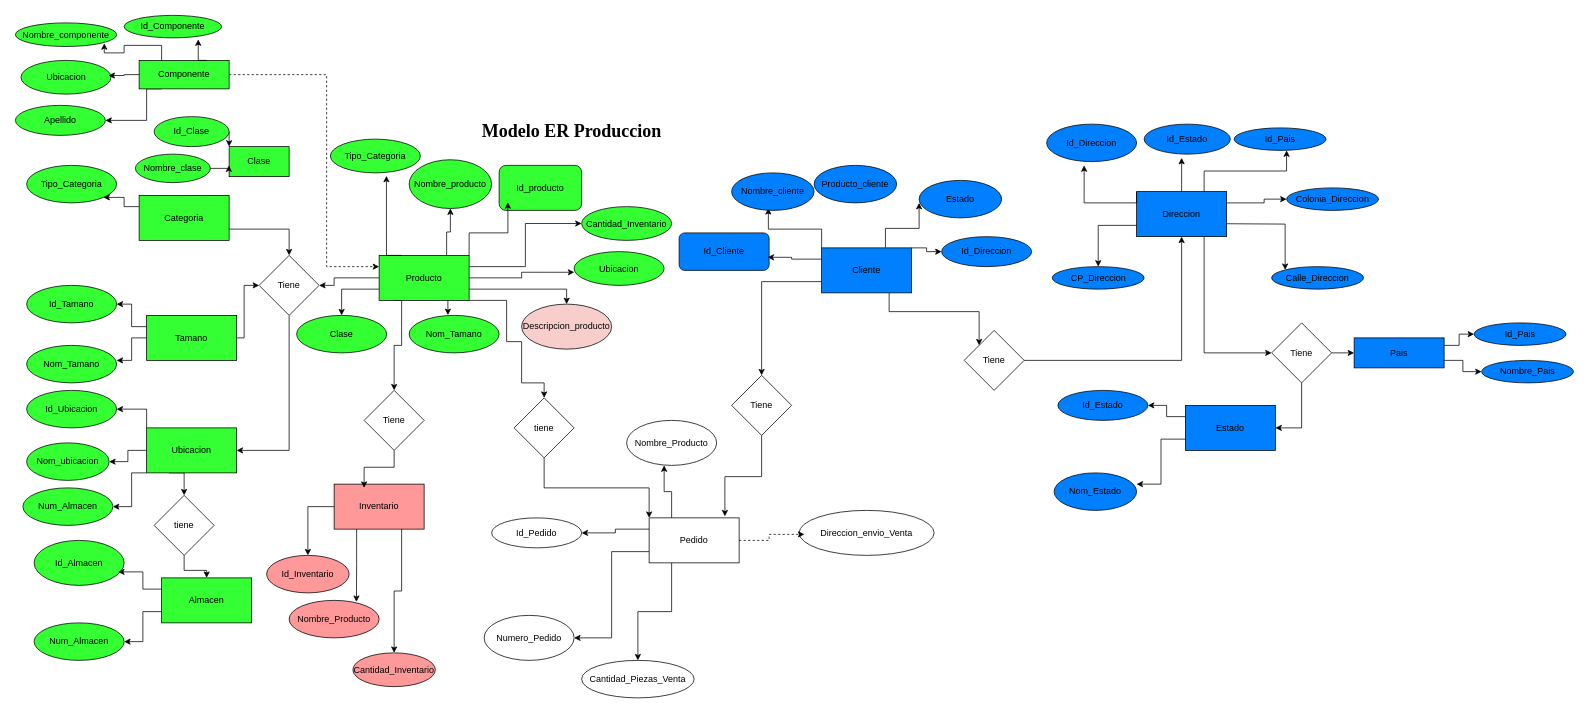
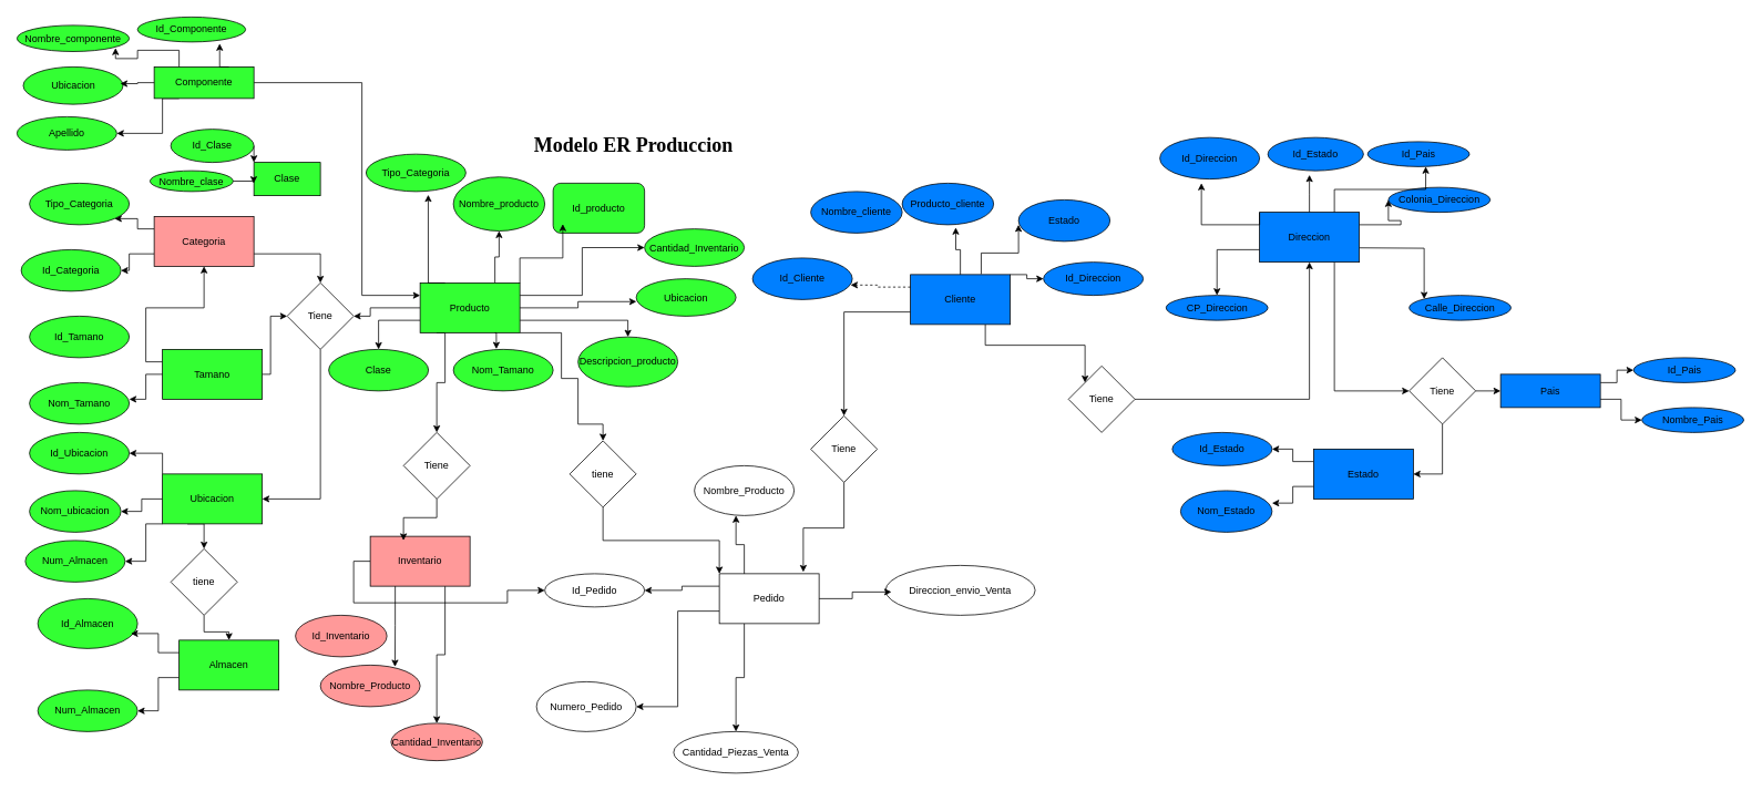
- <mxCell id="123" style="edgeStyle=orthogonalEdgeStyle;rounded=0;orthogonalLoop=1;jettySize=auto;html=1;exitX=1;exitY=0.5;exitDx=0;exitDy=0;entryX=0;entryY=0.25;entryDx=0;entryDy=0;dashed=1;" edge="1" parent="1" source="124" target="15"><mxGeometry relative="1" as="geometry"><Array as="points"><mxPoint x="435" y="99" /><mxPoint x="435" y="355" /></Array></mxGeometry></mxCell>
+ <mxCell id="123" style="edgeStyle=orthogonalEdgeStyle;rounded=0;orthogonalLoop=1;jettySize=auto;html=1;exitX=1;exitY=0.5;exitDx=0;exitDy=0;entryX=0;entryY=0.25;entryDx=0;entryDy=0;" edge="1" parent="1" source="124" target="15"><mxGeometry relative="1" as="geometry"><Array as="points"><mxPoint x="435" y="99" /><mxPoint x="435" y="355" /></Array></mxGeometry></mxCell>
- <mxCell id="119" value="Nombre_clase" style="ellipse;whiteSpace=wrap;html=1;fillColor=#33FF33;" parent="1" vertex="1"><mxGeometry x="180" y="205" width="100" height="38" as="geometry" /></mxCell>
+ <mxCell id="119" value="Nombre_clase" style="ellipse;whiteSpace=wrap;html=1;fillColor=#33FF33;" parent="1" vertex="1"><mxGeometry x="180" y="205" width="100" height="25" as="geometry" /></mxCell>
- <mxCell id="70" value="Colonia_Direccion" style="ellipse;whiteSpace=wrap;html=1;fillColor=#007FFF;" parent="1" vertex="1"><mxGeometry x="1715" y="250" width="122.5" height="30" as="geometry" /></mxCell>
+ <mxCell id="70" value="Colonia_Direccion" style="ellipse;whiteSpace=wrap;html=1;fillColor=#007FFF;" parent="1" vertex="1"><mxGeometry x="1670" y="225" width="122.5" height="30" as="geometry" /></mxCell>
- <mxCell id="29" value="Categoria" style="rounded=0;whiteSpace=wrap;html=1;fillColor=#33FF33;" parent="1" vertex="1"><mxGeometry x="185" y="260" width="120" height="60" as="geometry" /></mxCell>
+ <mxCell id="29" value="Categoria" style="rounded=0;whiteSpace=wrap;html=1;fillColor=#ff9999;" parent="1" vertex="1"><mxGeometry x="185" y="260" width="120" height="60" as="geometry" /></mxCell>
+ <mxCell id="19" style="edgeStyle=orthogonalEdgeStyle;rounded=0;orthogonalLoop=1;jettySize=auto;html=1;exitX=0.5;exitY=0;exitDx=0;exitDy=0;entryX=0.586;entryY=1.067;entryDx=0;entryDy=0;entryPerimeter=0;" parent="1" source="6" target="16" edge="1"><mxGeometry relative="1" as="geometry" /></mxCell>
+ <mxCell id="26" style="edgeStyle=orthogonalEdgeStyle;rounded=0;orthogonalLoop=1;jettySize=auto;html=1;exitX=0;exitY=0.75;exitDx=0;exitDy=0;entryX=1;entryY=0.5;entryDx=0;entryDy=0;" parent="1" source="29" target="30" edge="1"><mxGeometry relative="1" as="geometry"><Array as="points"><mxPoint x="155" y="305" /></Array></mxGeometry></mxCell>
- <mxCell id="2" style="edgeStyle=orthogonalEdgeStyle;rounded=0;orthogonalLoop=1;jettySize=auto;html=1;exitX=0;exitY=0;exitDx=0;exitDy=0;entryX=0.445;entryY=0.94;entryDx=0;entryDy=0;entryPerimeter=0;" parent="1" source="6" target="7" edge="1"><mxGeometry relative="1" as="geometry"><mxPoint x="1045" y="290" as="targetPoint" /></mxGeometry></mxCell>
+ <mxCell id="30" value="Id_Categoria" style="ellipse;whiteSpace=wrap;html=1;fillColor=#33FF33;" parent="1" vertex="1"><mxGeometry x="25" y="300" width="120" height="50" as="geometry" /></mxCell>
- <mxCell id="20" value="Id_Cliente" style="whiteSpace=wrap;html=1;fillColor=#007FFF;rounded=1;" parent="1" vertex="1"><mxGeometry x="905" y="310" width="120" height="50" as="geometry" /></mxCell>
+ <mxCell id="20" value="Id_Cliente" style="ellipse;whiteSpace=wrap;html=1;fillColor=#007FFF;" parent="1" vertex="1"><mxGeometry x="905" y="310" width="120" height="50" as="geometry" /></mxCell>
- <mxCell id="21" style="edgeStyle=orthogonalEdgeStyle;rounded=0;orthogonalLoop=1;jettySize=auto;html=1;exitX=0;exitY=0.25;exitDx=0;exitDy=0;entryX=0.983;entryY=0.651;entryDx=0;entryDy=0;entryPerimeter=0;" parent="1" source="6" target="20" edge="1"><mxGeometry relative="1" as="geometry"><Array as="points"><mxPoint x="1055" y="345" /><mxPoint x="1055" y="343" /></Array></mxGeometry></mxCell>
+ <mxCell id="21" style="edgeStyle=orthogonalEdgeStyle;rounded=0;orthogonalLoop=1;jettySize=auto;html=1;exitX=0;exitY=0.25;exitDx=0;exitDy=0;entryX=0.983;entryY=0.651;entryDx=0;entryDy=0;entryPerimeter=0;dashed=1;" parent="1" source="6" target="20" edge="1"><mxGeometry relative="1" as="geometry"><Array as="points"><mxPoint x="1055" y="345" /><mxPoint x="1055" y="343" /></Array></mxGeometry></mxCell>
- <mxCell id="33" style="edgeStyle=orthogonalEdgeStyle;rounded=0;orthogonalLoop=1;jettySize=auto;html=1;exitX=0;exitY=0.25;exitDx=0;exitDy=0;" parent="1" source="35" target="32" edge="1"><mxGeometry relative="1" as="geometry" /></mxCell>
+ <mxCell id="33" style="edgeStyle=orthogonalEdgeStyle;rounded=0;orthogonalLoop=1;jettySize=auto;html=1;exitX=0;exitY=0.25;exitDx=0;exitDy=0;" parent="1" source="35" target="29" edge="1"><mxGeometry relative="1" as="geometry" /></mxCell>
- <mxCell id="81" value="Descripcion_producto" style="ellipse;whiteSpace=wrap;html=1;fillColor=#f8cecc;" parent="1" vertex="1"><mxGeometry x="695" y="405" width="120" height="60" as="geometry" /></mxCell>
+ <mxCell id="81" value="Descripcion_producto" style="ellipse;whiteSpace=wrap;html=1;fillColor=#33FF33;" parent="1" vertex="1"><mxGeometry x="695" y="405" width="120" height="60" as="geometry" /></mxCell>
- <mxCell id="76" value="Nombre&lt;span style=&quot;background-color: initial;&quot;&gt;_&lt;/span&gt;&lt;span style=&quot;background-color: initial;&quot;&gt;Pais&lt;/span&gt;" style="ellipse;whiteSpace=wrap;html=1;fillColor=#007FFF;" parent="1" vertex="1"><mxGeometry x="1975" y="480" width="122.5" height="30" as="geometry" /></mxCell>
+ <mxCell id="76" value="Nombre&lt;span style=&quot;background-color: initial;&quot;&gt;_&lt;/span&gt;&lt;span style=&quot;background-color: initial;&quot;&gt;Pais&lt;/span&gt;" style="ellipse;whiteSpace=wrap;html=1;fillColor=#007FFF;" parent="1" vertex="1"><mxGeometry x="1975" y="490" width="122.5" height="30" as="geometry" /></mxCell>
- <mxCell id="55" value="Nom_Estado" style="ellipse;whiteSpace=wrap;html=1;fillColor=#007FFF;" parent="1" vertex="1"><mxGeometry x="1405" y="630" width="110" height="50" as="geometry" /></mxCell>
+ <mxCell id="55" value="Nom_Estado" style="ellipse;whiteSpace=wrap;html=1;fillColor=#007FFF;" parent="1" vertex="1"><mxGeometry x="1420" y="590" width="110" height="50" as="geometry" /></mxCell>
- <mxCell id="103" style="edgeStyle=orthogonalEdgeStyle;rounded=0;orthogonalLoop=1;jettySize=auto;html=1;exitX=0;exitY=0.5;exitDx=0;exitDy=0;entryX=0.5;entryY=0;entryDx=0;entryDy=0;" parent="1" source="105" target="106" edge="1"><mxGeometry relative="1" as="geometry" /></mxCell>
+ <mxCell id="103" style="edgeStyle=orthogonalEdgeStyle;rounded=0;orthogonalLoop=1;jettySize=auto;html=1;exitX=0;exitY=0.5;exitDx=0;exitDy=0;" parent="1" source="105" target="77" edge="1"><mxGeometry relative="1" as="geometry" /></mxCell>
- <mxCell id="102" style="edgeStyle=orthogonalEdgeStyle;rounded=0;orthogonalLoop=1;jettySize=auto;html=1;exitX=1;exitY=0.5;exitDx=0;exitDy=0;entryX=0.039;entryY=0.533;entryDx=0;entryDy=0;entryPerimeter=0;dashed=1;" parent="1" source="51" target="101" edge="1"><mxGeometry relative="1" as="geometry" /></mxCell>
+ <mxCell id="102" style="edgeStyle=orthogonalEdgeStyle;rounded=0;orthogonalLoop=1;jettySize=auto;html=1;exitX=1;exitY=0.5;exitDx=0;exitDy=0;entryX=0.039;entryY=0.533;entryDx=0;entryDy=0;entryPerimeter=0;" parent="1" source="51" target="101" edge="1"><mxGeometry relative="1" as="geometry" /></mxCell>
- <mxCell id="79" value="Cantidad_Piezas_Venta" style="ellipse;whiteSpace=wrap;html=1;" parent="1" vertex="1"><mxGeometry x="775" y="880" width="150" height="50" as="geometry" /></mxCell>
+ <mxCell id="79" value="Cantidad_Piezas_Venta" style="ellipse;whiteSpace=wrap;html=1;" parent="1" vertex="1"><mxGeometry x="810" y="880" width="150" height="50" as="geometry" /></mxCell>
